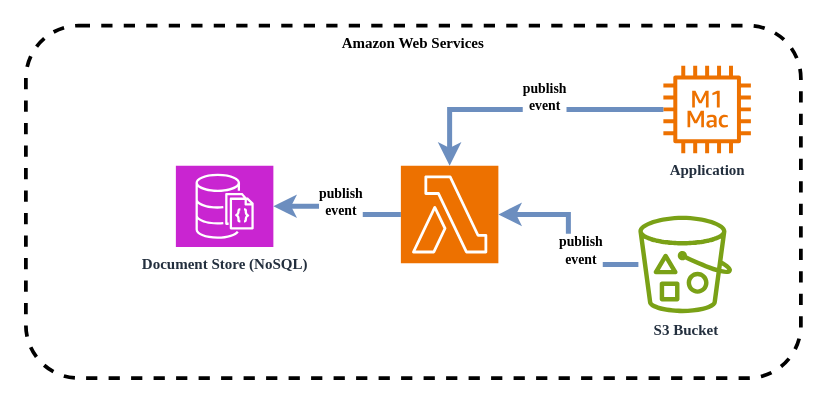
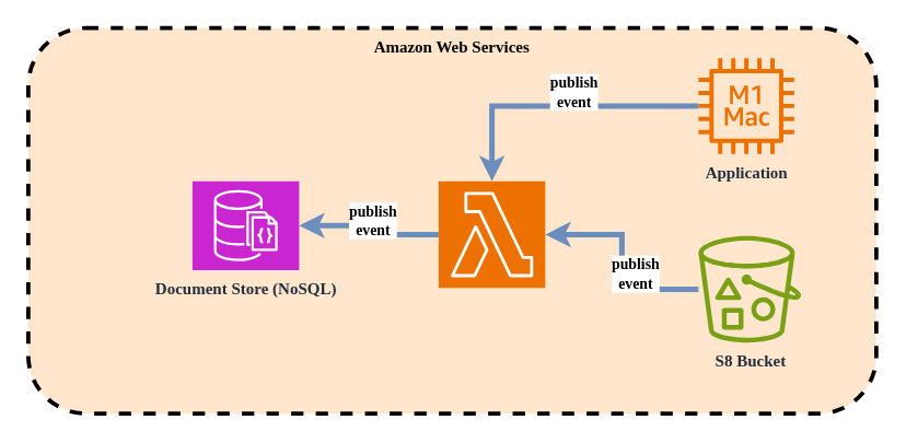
- <mxCell id="2" value="&lt;font face=&quot;Verdana&quot;&gt;&lt;b&gt;Amazon Web Services&lt;br&gt;&lt;/b&gt;&lt;/font&gt;" style="rounded=1;whiteSpace=wrap;html=1;strokeWidth=3;dashed=1;verticalAlign=top;" vertex="1" parent="1"><mxGeometry x="20" y="20" width="620" height="282" as="geometry" /></mxCell>
+ <mxCell id="2" value="&lt;font face=&quot;Verdana&quot;&gt;&lt;b&gt;Amazon Web Services&lt;br&gt;&lt;/b&gt;&lt;/font&gt;" style="rounded=1;whiteSpace=wrap;html=1;strokeWidth=3;dashed=1;verticalAlign=top;fillColor=#ffe6cc;" vertex="1" parent="1"><mxGeometry x="20" y="20" width="620" height="282" as="geometry" /></mxCell>
- <mxCell id="6" value="&lt;b&gt;&lt;font face=&quot;Verdana&quot;&gt;Application&lt;/font&gt;&lt;/b&gt;" style="sketch=0;outlineConnect=0;fontColor=#232F3E;gradientColor=none;fillColor=#ED7100;strokeColor=none;dashed=0;verticalLabelPosition=bottom;verticalAlign=top;align=center;html=1;fontSize=12;fontStyle=0;aspect=fixed;pointerEvents=1;shape=mxgraph.aws4.ec2_m1_mac_instance;" vertex="1" parent="1"><mxGeometry x="530" y="52" width="70" height="70" as="geometry" /></mxCell>
+ <mxCell id="6" value="&lt;b&gt;&lt;font face=&quot;Verdana&quot;&gt;Application&lt;/font&gt;&lt;/b&gt;" style="sketch=0;outlineConnect=0;fontColor=#232F3E;gradientColor=none;fillColor=#ED7100;strokeColor=none;dashed=0;verticalLabelPosition=bottom;verticalAlign=top;align=center;html=1;fontSize=12;fontStyle=0;aspect=fixed;pointerEvents=1;shape=mxgraph.aws4.ec2_m1_mac_instance;" vertex="1" parent="1"><mxGeometry x="510" y="42" width="70" height="70" as="geometry" /></mxCell>
- <mxCell id="3" value="&lt;b&gt;&lt;font face=&quot;Verdana&quot;&gt;S3 Bucket&lt;/font&gt;&lt;/b&gt;" style="sketch=0;outlineConnect=0;fontColor=#232F3E;gradientColor=none;fillColor=#7AA116;strokeColor=none;dashed=0;verticalLabelPosition=bottom;verticalAlign=top;align=center;html=1;fontSize=12;fontStyle=0;aspect=fixed;pointerEvents=1;shape=mxgraph.aws4.bucket_with_objects;" vertex="1" parent="1"><mxGeometry x="510" y="172" width="75" height="78" as="geometry" /></mxCell>
+ <mxCell id="3" value="&lt;b&gt;&lt;font face=&quot;Verdana&quot;&gt;S8 Bucket&lt;/font&gt;&lt;/b&gt;" style="sketch=0;outlineConnect=0;fontColor=#232F3E;gradientColor=none;fillColor=#7AA116;strokeColor=none;dashed=0;verticalLabelPosition=bottom;verticalAlign=top;align=center;html=1;fontSize=12;fontStyle=0;aspect=fixed;pointerEvents=1;shape=mxgraph.aws4.bucket_with_objects;" vertex="1" parent="1"><mxGeometry x="510" y="172" width="75" height="78" as="geometry" /></mxCell>
